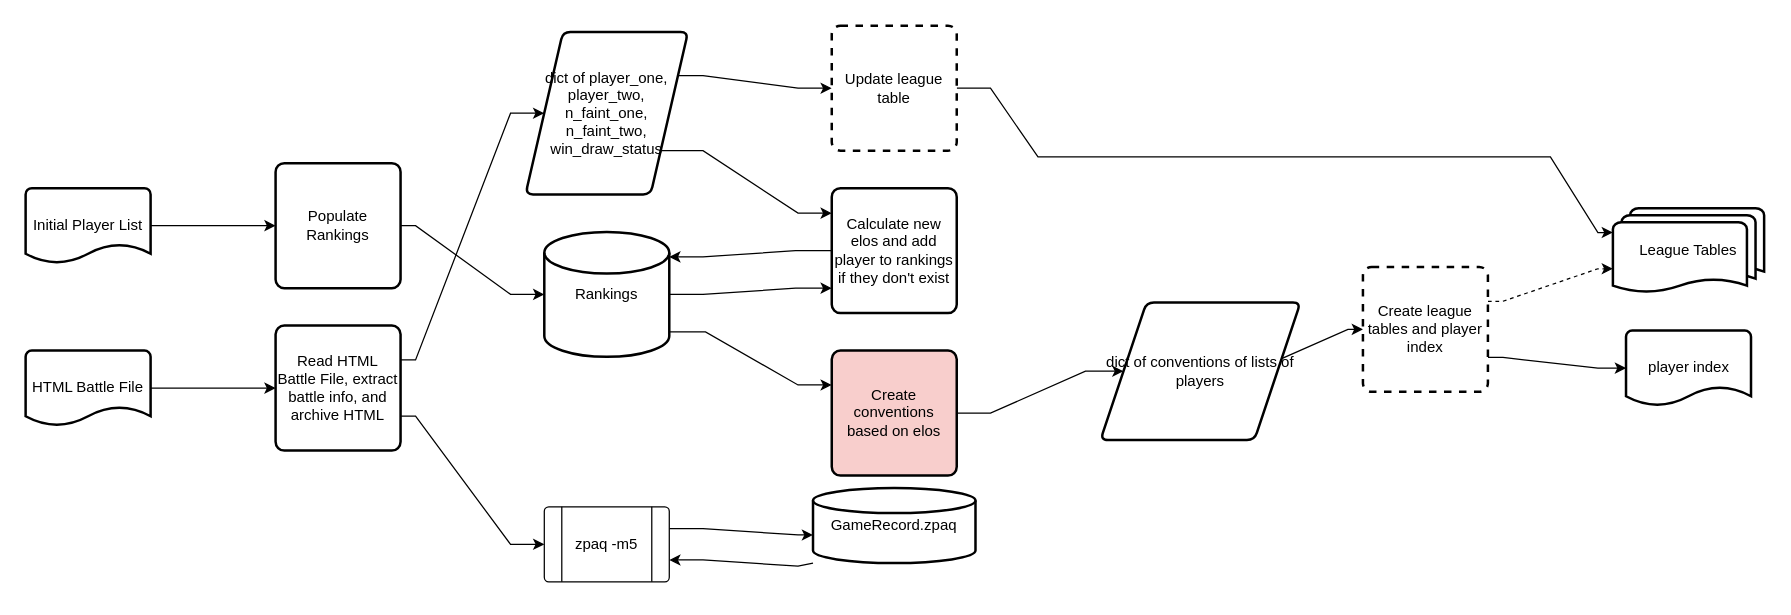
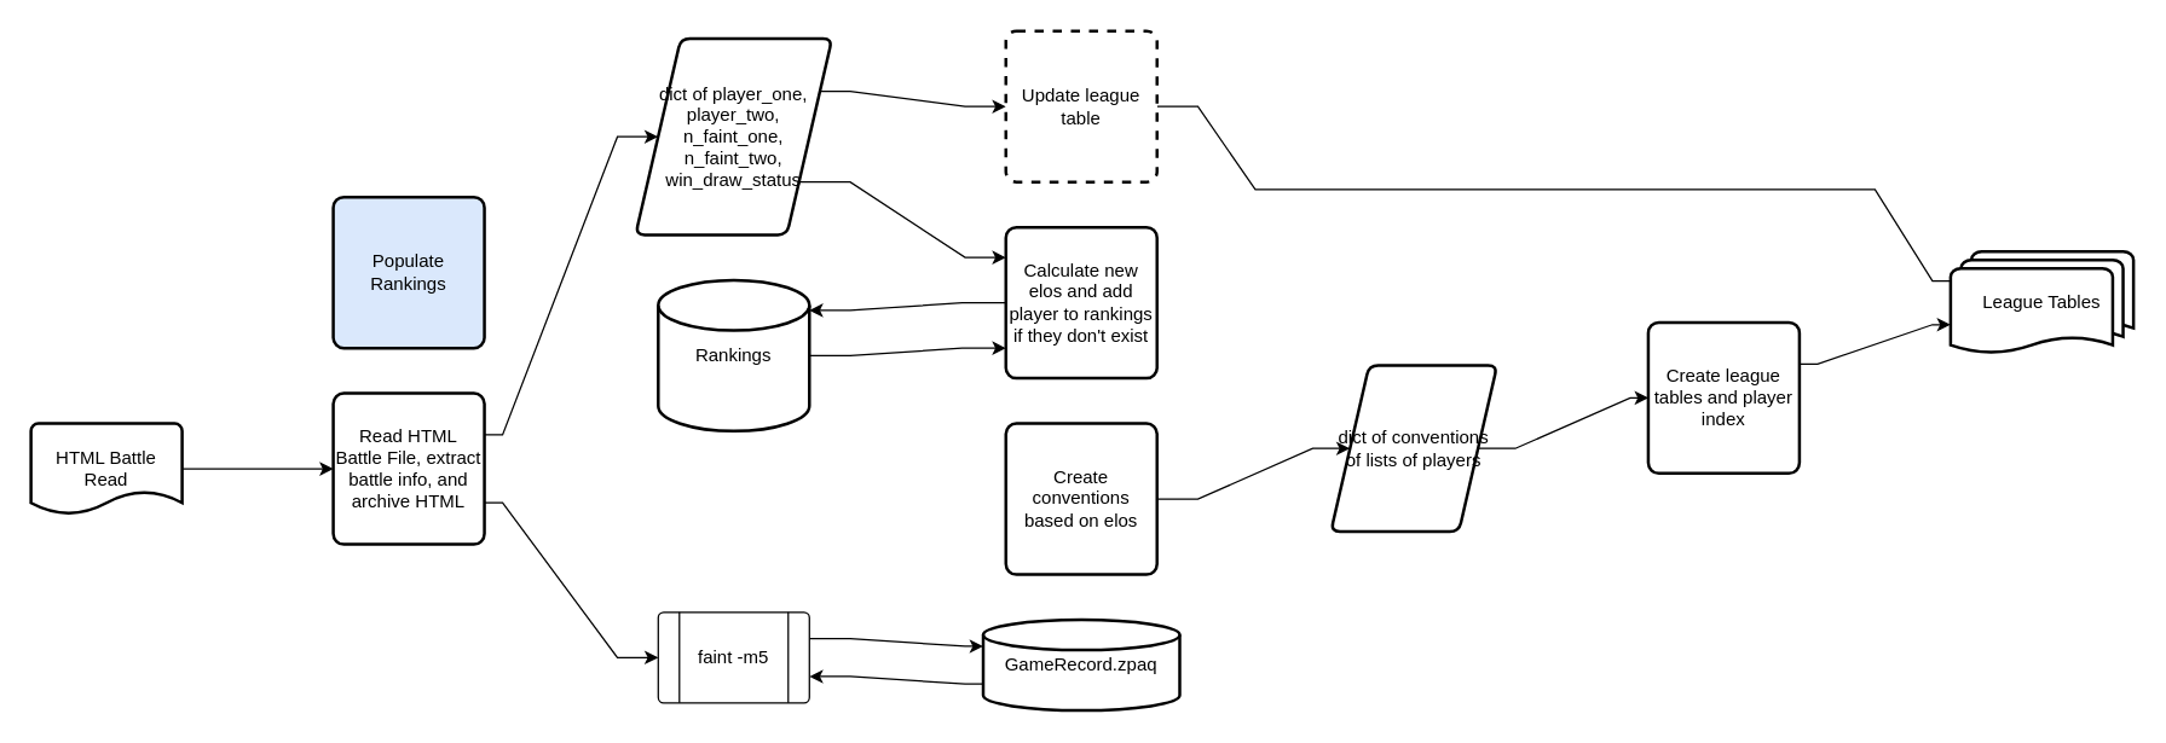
- <mxCell id="8" value="Initial Player List" style="strokeWidth=2;html=1;shape=mxgraph.flowchart.document2;whiteSpace=wrap;size=0.25;" vertex="1" parent="1"><mxGeometry y="150" width="100" height="60" as="geometry" x="20" /></mxCell>
- <mxCell id="7" style="edgeStyle=orthogonalEdgeStyle;rounded=0;orthogonalLoop=1;jettySize=auto;html=1;startArrow=none;startFill=0;endArrow=classic;endFill=1;noEdgeStyle=1;orthogonal=1;" edge="1" parent="1" source="8" target="6"><mxGeometry relative="1" as="geometry"><Array as="points"><mxPoint x="132" y="180" /><mxPoint x="208" y="180" /></Array></mxGeometry></mxCell>
- <mxCell id="6" value="Populate Rankings" style="rounded=1;whiteSpace=wrap;html=1;absoluteArcSize=1;arcSize=14;strokeWidth=2;" vertex="1" parent="1"><mxGeometry x="220" y="130" width="100" height="100" as="geometry" /></mxCell>
+ <mxCell id="6" value="Populate Rankings" style="rounded=1;whiteSpace=wrap;html=1;absoluteArcSize=1;arcSize=14;strokeWidth=2;fillColor=#dae8fc;" vertex="1" parent="1"><mxGeometry x="220" y="130" width="100" height="100" as="geometry" /></mxCell>
- <mxCell id="32" style="edgeStyle=orthogonalEdgeStyle;rounded=0;orthogonalLoop=1;jettySize=auto;html=1;startArrow=none;startFill=0;endArrow=classic;endFill=1;noEdgeStyle=1;orthogonal=1;" edge="1" parent="1" source="33" target="30"><mxGeometry relative="1" as="geometry"><Array as="points"><mxPoint x="792" y="70" /><mxPoint x="830" y="125" /><mxPoint x="1040" y="125" /><mxPoint x="1040" y="125" /><mxPoint x="1240" y="125" /><mxPoint x="1278" y="185.5" /></Array></mxGeometry></mxCell>
+ <mxCell id="32" style="edgeStyle=orthogonalEdgeStyle;rounded=0;orthogonalLoop=1;jettySize=auto;html=1;startArrow=none;startFill=0;endArrow=none;endFill=1;noEdgeStyle=1;orthogonal=1;" edge="1" parent="1" source="33" target="30"><mxGeometry relative="1" as="geometry"><Array as="points"><mxPoint x="792" y="70" /><mxPoint x="830" y="125" /><mxPoint x="1040" y="125" /><mxPoint x="1040" y="125" /><mxPoint x="1240" y="125" /><mxPoint x="1278" y="185.5" /></Array></mxGeometry></mxCell>
- <mxCell id="5" style="edgeStyle=orthogonalEdgeStyle;rounded=0;orthogonalLoop=1;jettySize=auto;html=1;endArrow=classic;endFill=1;startArrow=none;startFill=0;noEdgeStyle=1;orthogonal=1;" edge="1" parent="1" source="6" target="4"><mxGeometry relative="1" as="geometry"><Array as="points"><mxPoint x="332" y="180" /><mxPoint x="408" y="235" /></Array></mxGeometry></mxCell>
- <mxCell id="27" style="edgeStyle=orthogonalEdgeStyle;rounded=0;orthogonalLoop=1;jettySize=auto;html=1;startArrow=none;startFill=0;endArrow=classic;endFill=1;noEdgeStyle=1;orthogonal=1;dashed=1;" edge="1" parent="1" source="29" target="30"><mxGeometry relative="1" as="geometry"><Array as="points"><mxPoint x="1202" y="240.5" /><mxPoint x="1278" y="214.5" /></Array></mxGeometry></mxCell>
+ <mxCell id="27" style="edgeStyle=orthogonalEdgeStyle;rounded=0;orthogonalLoop=1;jettySize=auto;html=1;startArrow=none;startFill=0;endArrow=classic;endFill=1;noEdgeStyle=1;orthogonal=1;" edge="1" parent="1" source="29" target="30"><mxGeometry relative="1" as="geometry"><Array as="points"><mxPoint x="1202" y="240.5" /><mxPoint x="1278" y="214.5" /></Array></mxGeometry></mxCell>
- <mxCell id="29" value="Create league tables and player index" style="rounded=1;whiteSpace=wrap;html=1;absoluteArcSize=1;arcSize=14;strokeWidth=2;dashed=1;" vertex="1" parent="1"><mxGeometry x="1090" y="213" width="100" height="100" as="geometry" /></mxCell>
+ <mxCell id="29" value="Create league tables and player index" style="rounded=1;whiteSpace=wrap;html=1;absoluteArcSize=1;arcSize=14;strokeWidth=2;" vertex="1" parent="1"><mxGeometry x="1090" y="213" width="100" height="100" as="geometry" /></mxCell>
- <mxCell id="3" style="edgeStyle=orthogonalEdgeStyle;rounded=0;orthogonalLoop=1;jettySize=auto;html=1;startArrow=none;startFill=0;endArrow=classic;endFill=1;noEdgeStyle=1;orthogonal=1;" edge="1" parent="1" source="4" target="24"><mxGeometry relative="1" as="geometry"><Array as="points"><mxPoint x="564" y="265" /><mxPoint x="638" y="307.5" /></Array></mxGeometry></mxCell>
- <mxCell id="28" style="edgeStyle=orthogonalEdgeStyle;rounded=0;orthogonalLoop=1;jettySize=auto;html=1;startArrow=none;startFill=0;endArrow=classic;endFill=1;noEdgeStyle=1;orthogonal=1;" edge="1" parent="1" source="29" target="31"><mxGeometry relative="1" as="geometry"><Array as="points"><mxPoint x="1202" y="285.5" /><mxPoint x="1278" y="294" /></Array></mxGeometry></mxCell>
- <mxCell id="31" value="&lt;div&gt;player index&lt;/div&gt;" style="strokeWidth=2;html=1;shape=mxgraph.flowchart.document2;whiteSpace=wrap;size=0.25;" vertex="1" parent="1"><mxGeometry x="1300.5" y="264" width="100" height="60" as="geometry" /></mxCell>
- <mxCell id="26" value="dict of conventions of lists of players" style="shape=parallelogram;html=1;strokeWidth=2;perimeter=parallelogramPerimeter;whiteSpace=wrap;rounded=1;arcSize=12;size=0.23;" vertex="1" parent="1"><mxGeometry x="880" y="241.5" width="160" height="110" as="geometry" /></mxCell>
+ <mxCell id="26" value="dict of conventions of lists of players" style="shape=parallelogram;html=1;strokeWidth=2;perimeter=parallelogramPerimeter;whiteSpace=wrap;rounded=1;arcSize=12;size=0.23;" vertex="1" parent="1"><mxGeometry x="880" y="241.5" width="110" height="110" as="geometry" /></mxCell>
- <mxCell id="13" value="HTML Battle File" style="strokeWidth=2;html=1;shape=mxgraph.flowchart.document2;whiteSpace=wrap;size=0.25;" vertex="1" parent="1"><mxGeometry y="280" width="100" height="60" as="geometry" x="20" /></mxCell>
+ <mxCell id="13" value="HTML Battle Read" style="strokeWidth=2;html=1;shape=mxgraph.flowchart.document2;whiteSpace=wrap;size=0.25;" vertex="1" parent="1"><mxGeometry y="280" width="100" height="60" as="geometry" x="20" /></mxCell>
- <mxCell id="24" value="Create conventions based on elos" style="rounded=1;whiteSpace=wrap;html=1;absoluteArcSize=1;arcSize=14;strokeWidth=2;fillColor=#f8cecc;" vertex="1" parent="1"><mxGeometry x="665" y="280" width="100" height="100" as="geometry" /></mxCell>
+ <mxCell id="24" value="Create conventions based on elos" style="rounded=1;whiteSpace=wrap;html=1;absoluteArcSize=1;arcSize=14;strokeWidth=2;" vertex="1" parent="1"><mxGeometry x="665" y="280" width="100" height="100" as="geometry" /></mxCell>
- <mxCell id="22" value="GameRecord.zpaq" style="strokeWidth=2;html=1;shape=mxgraph.flowchart.database;whiteSpace=wrap;verticalAlign=middle;" vertex="1" parent="1"><mxGeometry x="650" y="390" width="130" height="60" as="geometry" /></mxCell>
+ <mxCell id="22" value="GameRecord.zpaq" style="strokeWidth=2;html=1;shape=mxgraph.flowchart.database;whiteSpace=wrap;verticalAlign=middle;" vertex="1" parent="1"><mxGeometry x="650" y="410" width="130" height="60" as="geometry" /></mxCell>
- <mxCell id="20" value="zpaq -m5" style="verticalLabelPosition=middle;verticalAlign=middle;html=1;shape=process;whiteSpace=wrap;rounded=1;size=0.14;arcSize=6;labelPosition=center;align=center;" vertex="1" parent="1"><mxGeometry x="435" y="405" width="100" height="60" as="geometry" /></mxCell>
+ <mxCell id="20" value="faint -m5" style="verticalLabelPosition=middle;verticalAlign=middle;html=1;shape=process;whiteSpace=wrap;rounded=1;size=0.14;arcSize=6;labelPosition=center;align=center;" vertex="1" parent="1"><mxGeometry x="435" y="405" width="100" height="60" as="geometry" /></mxCell>
